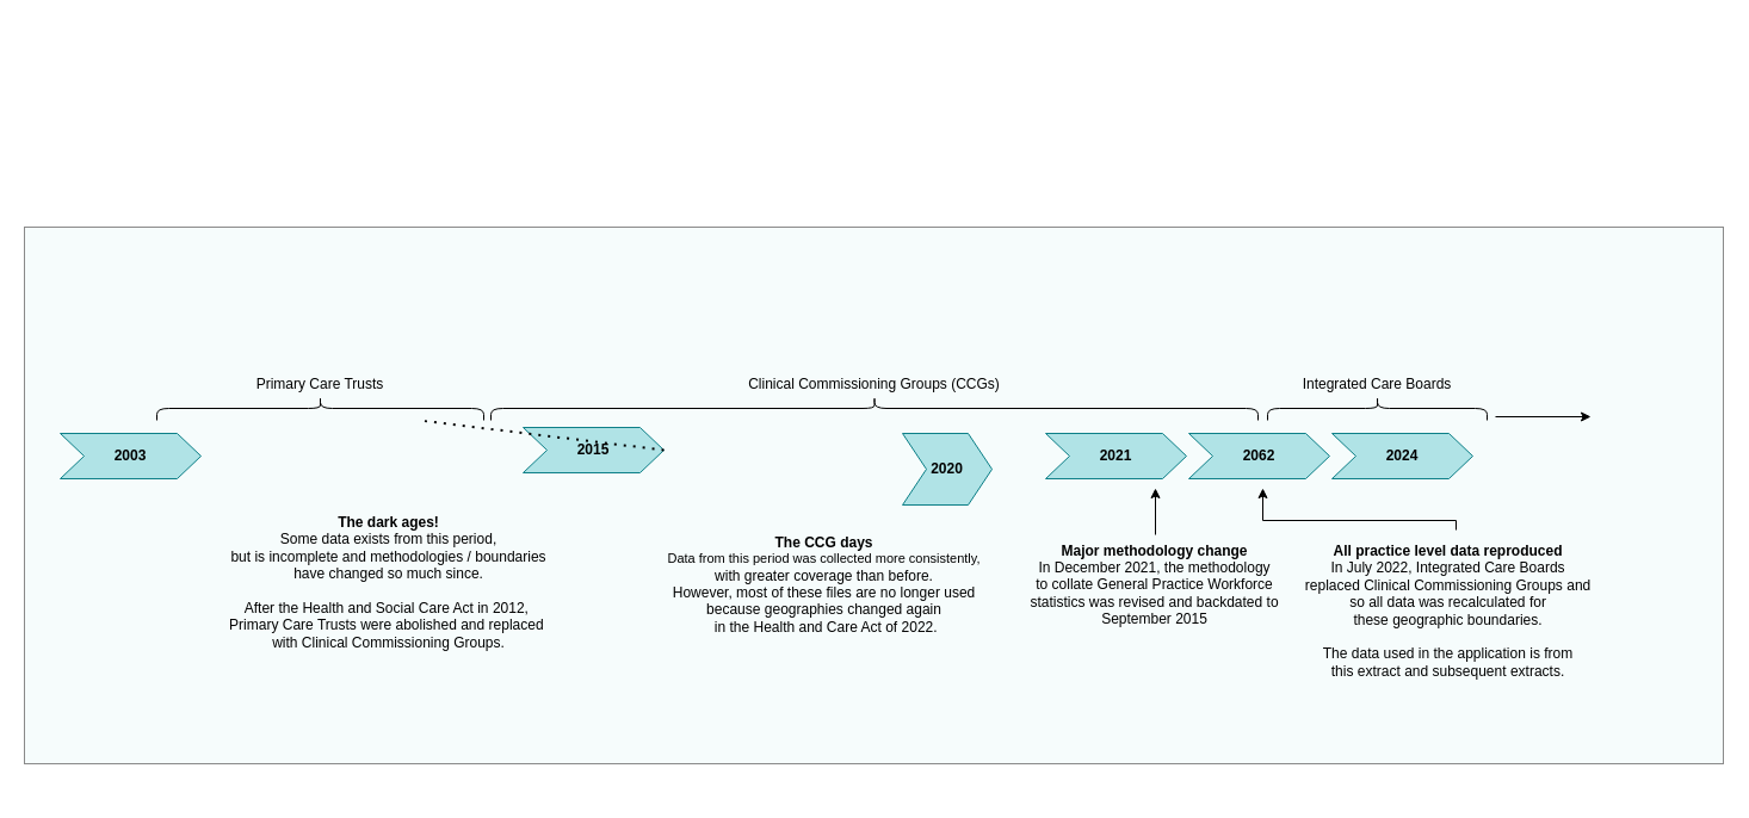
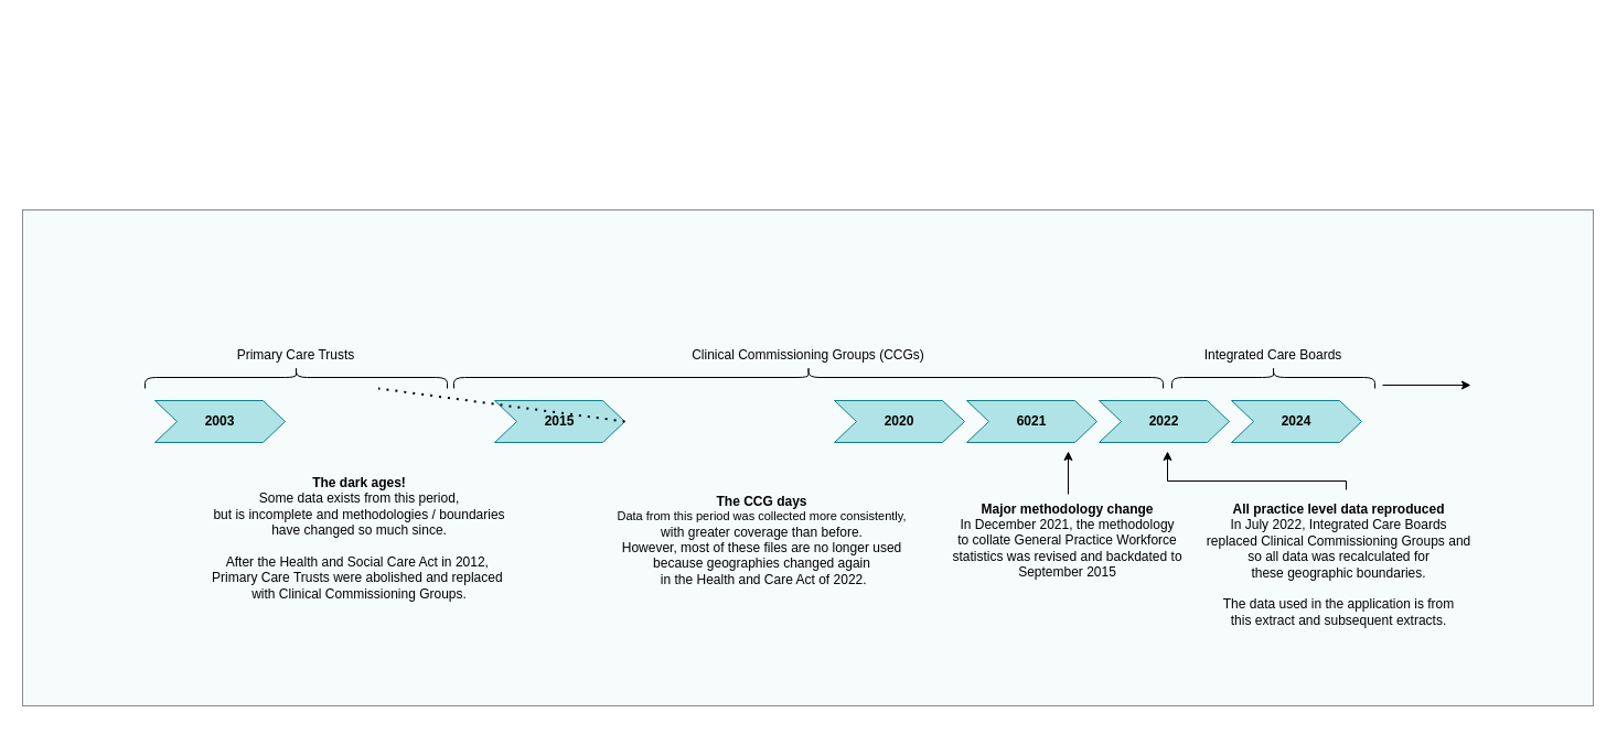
- <mxCell id="3" value="2015" style="shape=step;perimeter=stepPerimeter;whiteSpace=wrap;html=1;fixedSize=1;fontStyle=1;fillColor=#b0e3e6;strokeColor=#0e8088;" parent="1" vertex="1"><mxGeometry x="438" y="358" width="118" height="38" as="geometry" /></mxCell>
+ <mxCell id="3" value="2015" style="shape=step;perimeter=stepPerimeter;whiteSpace=wrap;html=1;fixedSize=1;fontStyle=1;fillColor=#b0e3e6;strokeColor=#0e8088;" parent="1" vertex="1"><mxGeometry x="448" y="363" width="118" height="38" as="geometry" /></mxCell>
- <mxCell id="8" value="2003" style="shape=step;perimeter=stepPerimeter;whiteSpace=wrap;html=1;fixedSize=1;fontStyle=1;fillColor=#b0e3e6;strokeColor=#0e8088;" parent="1" vertex="1"><mxGeometry x="50" y="363" width="118" height="38" as="geometry" /></mxCell>
+ <mxCell id="8" value="2003" style="shape=step;perimeter=stepPerimeter;whiteSpace=wrap;html=1;fixedSize=1;fontStyle=1;fillColor=#b0e3e6;strokeColor=#0e8088;" parent="1" vertex="1"><mxGeometry x="140" y="363" width="118" height="38" as="geometry" /></mxCell>
- <mxCell id="5" value="2021" style="shape=step;perimeter=stepPerimeter;whiteSpace=wrap;html=1;fixedSize=1;fontStyle=1;fillColor=#b0e3e6;strokeColor=#0e8088;" parent="1" vertex="1"><mxGeometry x="876" y="363" width="118" height="38" as="geometry" /></mxCell>
+ <mxCell id="5" value="6021" style="shape=step;perimeter=stepPerimeter;whiteSpace=wrap;html=1;fixedSize=1;fontStyle=1;fillColor=#b0e3e6;strokeColor=#0e8088;" parent="1" vertex="1"><mxGeometry x="876" y="363" width="118" height="38" as="geometry" /></mxCell>
- <mxCell id="6" value="2062" style="shape=step;perimeter=stepPerimeter;whiteSpace=wrap;html=1;fixedSize=1;fontStyle=1;fillColor=#b0e3e6;strokeColor=#0e8088;" parent="1" vertex="1"><mxGeometry x="996" y="363" width="118" height="38" as="geometry" /></mxCell>
+ <mxCell id="6" value="2022" style="shape=step;perimeter=stepPerimeter;whiteSpace=wrap;html=1;fixedSize=1;fontStyle=1;fillColor=#b0e3e6;strokeColor=#0e8088;" parent="1" vertex="1"><mxGeometry x="996" y="363" width="118" height="38" as="geometry" /></mxCell>
- <mxCell id="4" value="2020" style="shape=step;perimeter=stepPerimeter;whiteSpace=wrap;html=1;fixedSize=1;fontStyle=1;fillColor=#b0e3e6;strokeColor=#0e8088;" parent="1" vertex="1"><mxGeometry x="756" y="363" width="75" height="60" as="geometry" /></mxCell>
+ <mxCell id="4" value="2020" style="shape=step;perimeter=stepPerimeter;whiteSpace=wrap;html=1;fixedSize=1;fontStyle=1;fillColor=#b0e3e6;strokeColor=#0e8088;" parent="1" vertex="1"><mxGeometry x="756" y="363" width="118" height="38" as="geometry" /></mxCell>
